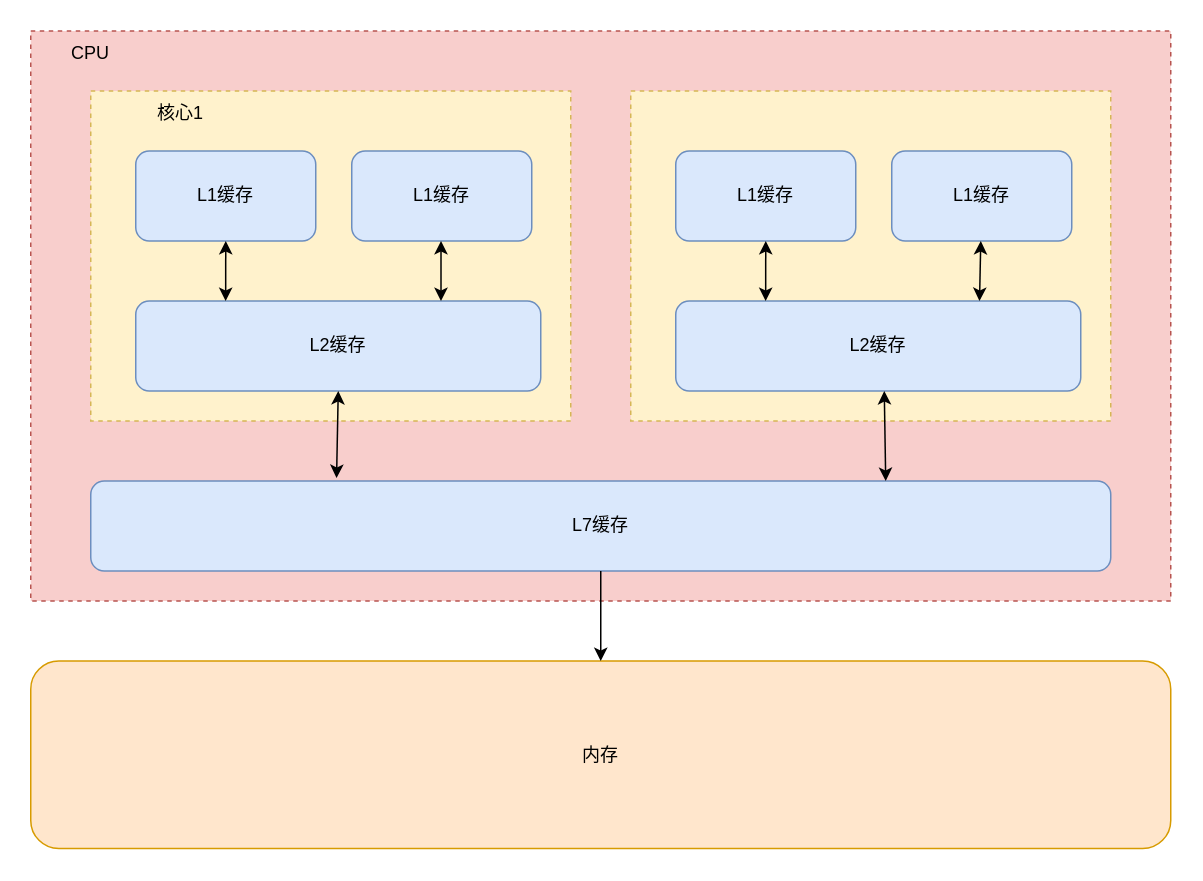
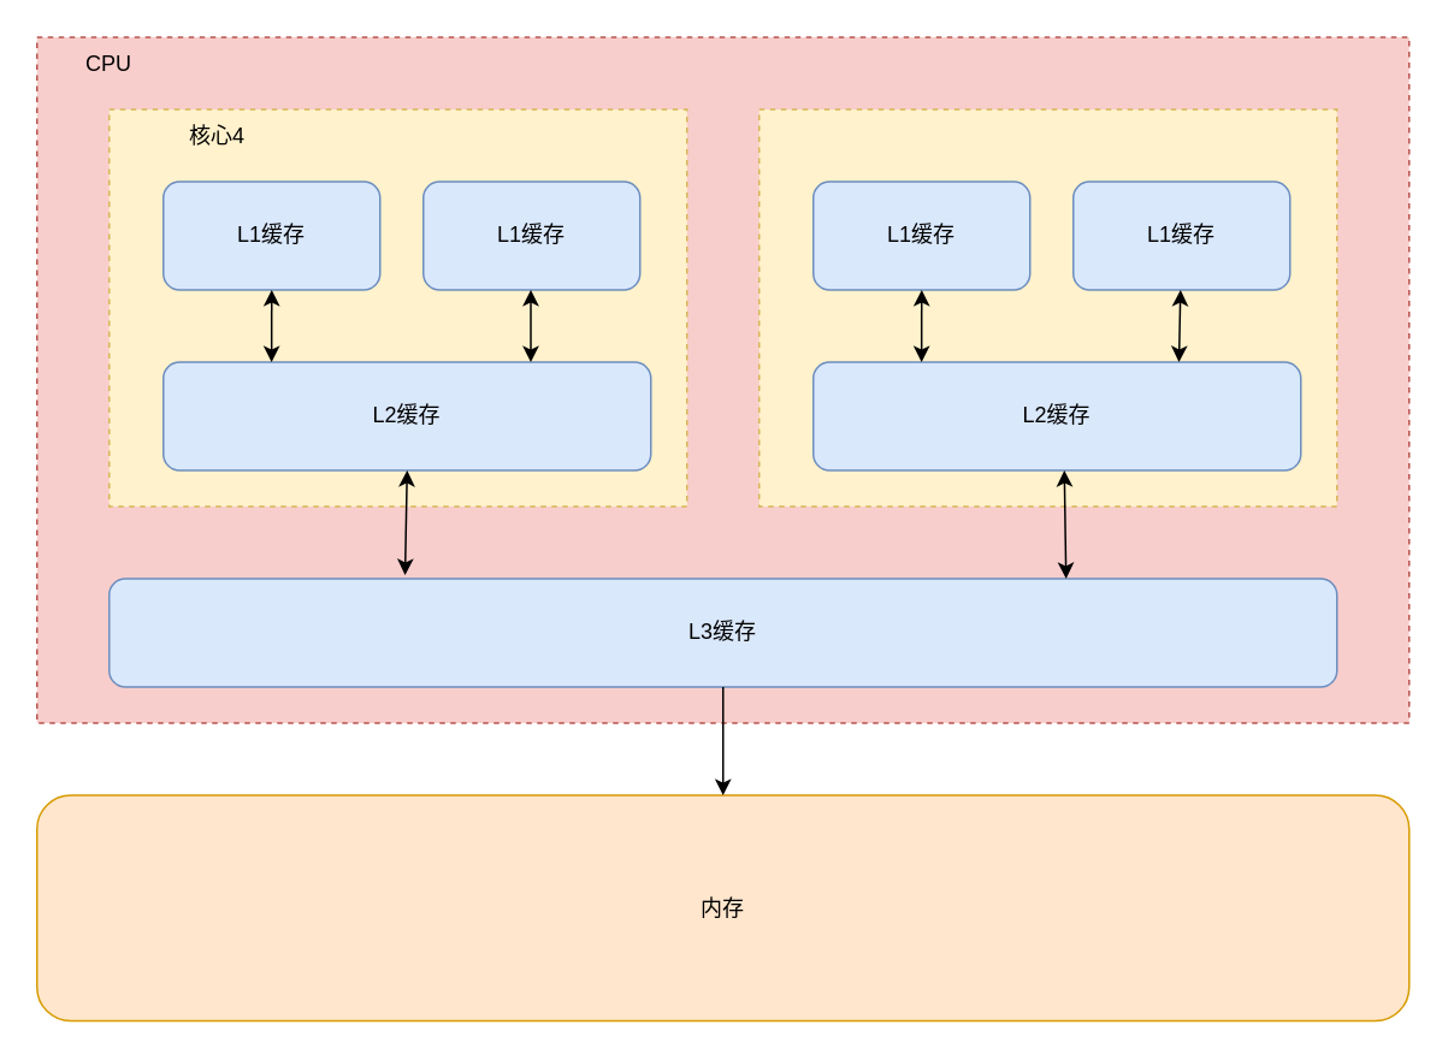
- <mxCell id="7" value="核心1" style="text;html=1;strokeColor=none;fillColor=none;align=center;verticalAlign=middle;whiteSpace=wrap;rounded=0;shadow=0;" vertex="1" parent="1"><mxGeometry x="90" y="60" width="60" height="30" as="geometry" /></mxCell>
+ <mxCell id="7" value="核心4" style="text;html=1;strokeColor=none;fillColor=none;align=center;verticalAlign=middle;whiteSpace=wrap;rounded=0;shadow=0;" vertex="1" parent="1"><mxGeometry x="90" y="60" width="60" height="30" as="geometry" /></mxCell>
- <mxCell id="12" value="L7缓存" style="rounded=1;whiteSpace=wrap;html=1;fillColor=#dae8fc;strokeColor=#6c8ebf;shadow=0;" vertex="1" parent="1"><mxGeometry x="60" y="320" width="680" height="60" as="geometry" /></mxCell>
+ <mxCell id="12" value="L3缓存" style="rounded=1;whiteSpace=wrap;html=1;fillColor=#dae8fc;strokeColor=#6c8ebf;shadow=0;" vertex="1" parent="1"><mxGeometry x="60" y="320" width="680" height="60" as="geometry" /></mxCell>
